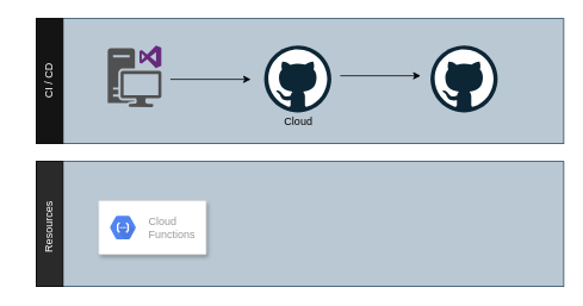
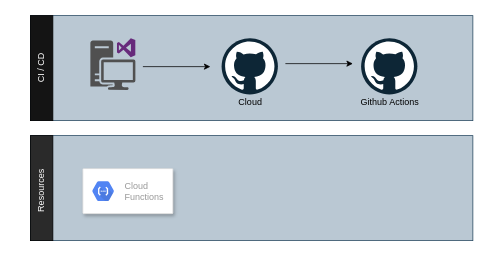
+ <mxCell id="11" value="&lt;font color=&quot;#000000&quot;&gt;Github Actions&lt;/font&gt;" style="text;html=1;resizable=0;autosize=1;align=center;verticalAlign=middle;points=[];fillColor=none;strokeColor=none;rounded=0;" parent="1" vertex="1"><mxGeometry x="473.5" y="125" width="90" height="20" as="geometry" /></mxCell>
